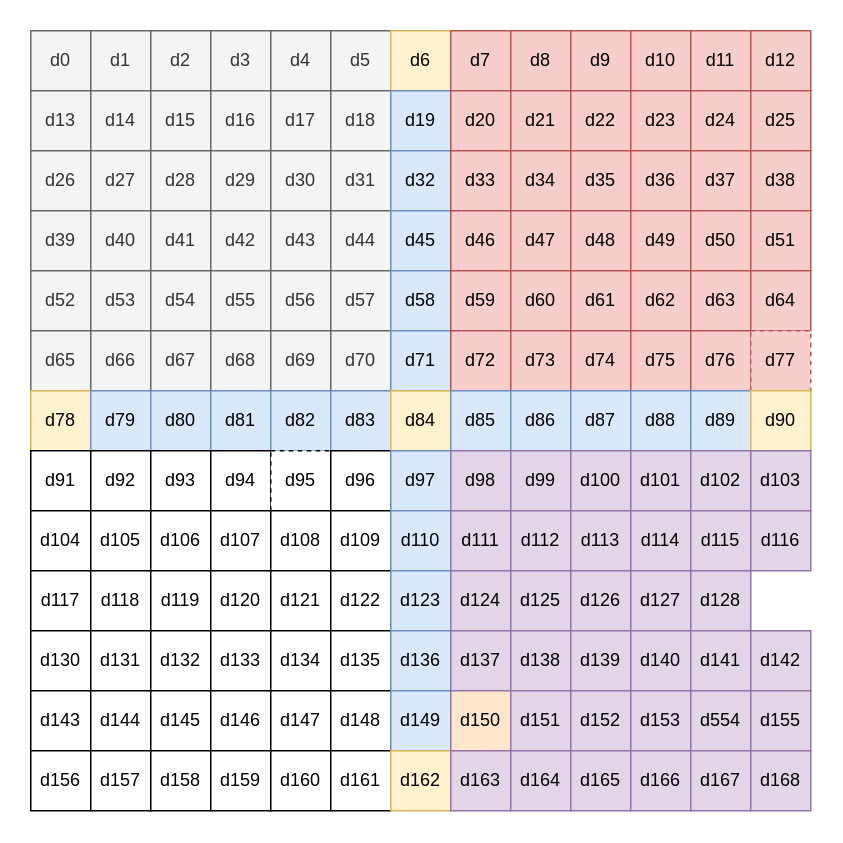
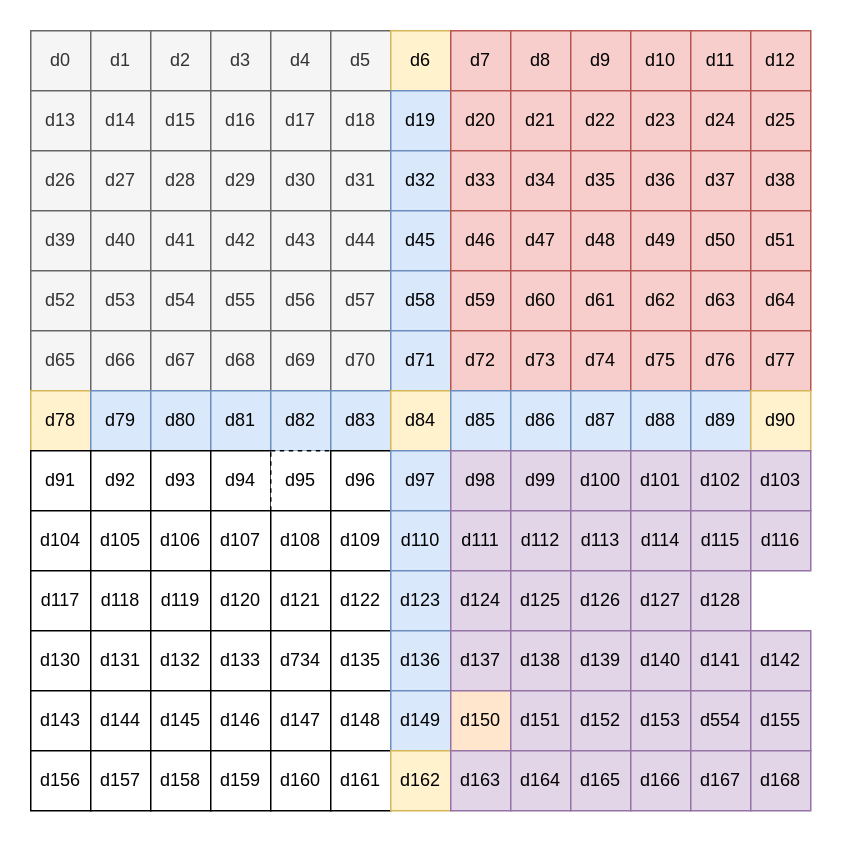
- <mxCell id="79" value="d77" style="rounded=0;whiteSpace=wrap;html=1;container=0;fillColor=#f8cecc;strokeColor=#b85450;dashed=1;" parent="1" vertex="1"><mxGeometry x="500" y="220" width="40" height="40" as="geometry" /></mxCell>
+ <mxCell id="79" value="d77" style="rounded=0;whiteSpace=wrap;html=1;container=0;fillColor=#f8cecc;strokeColor=#b85450;" parent="1" vertex="1"><mxGeometry x="500" y="220" width="40" height="40" as="geometry" /></mxCell>
- <mxCell id="135" value="d134" style="rounded=0;whiteSpace=wrap;html=1;container=0;" parent="1" vertex="1"><mxGeometry x="180" y="420" width="40" height="40" as="geometry" /></mxCell>
+ <mxCell id="135" value="d734" style="rounded=0;whiteSpace=wrap;html=1;container=0;" parent="1" vertex="1"><mxGeometry x="180" y="420" width="40" height="40" as="geometry" /></mxCell>
